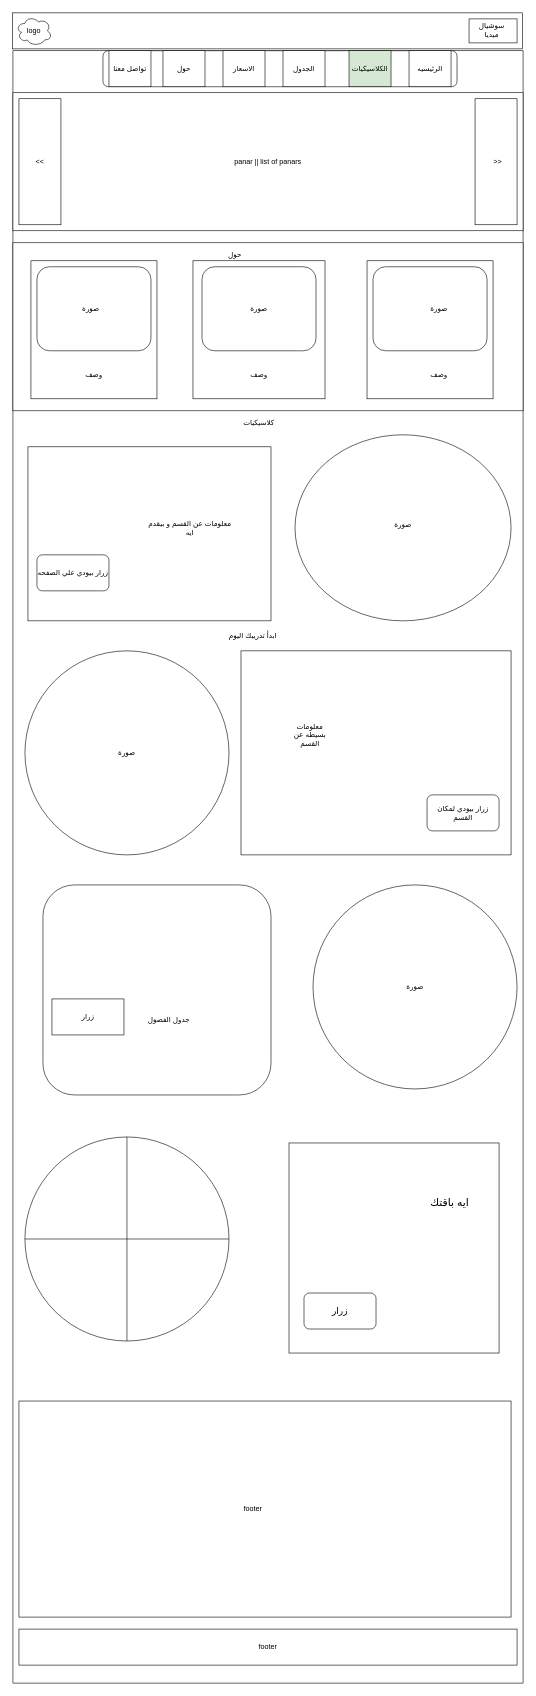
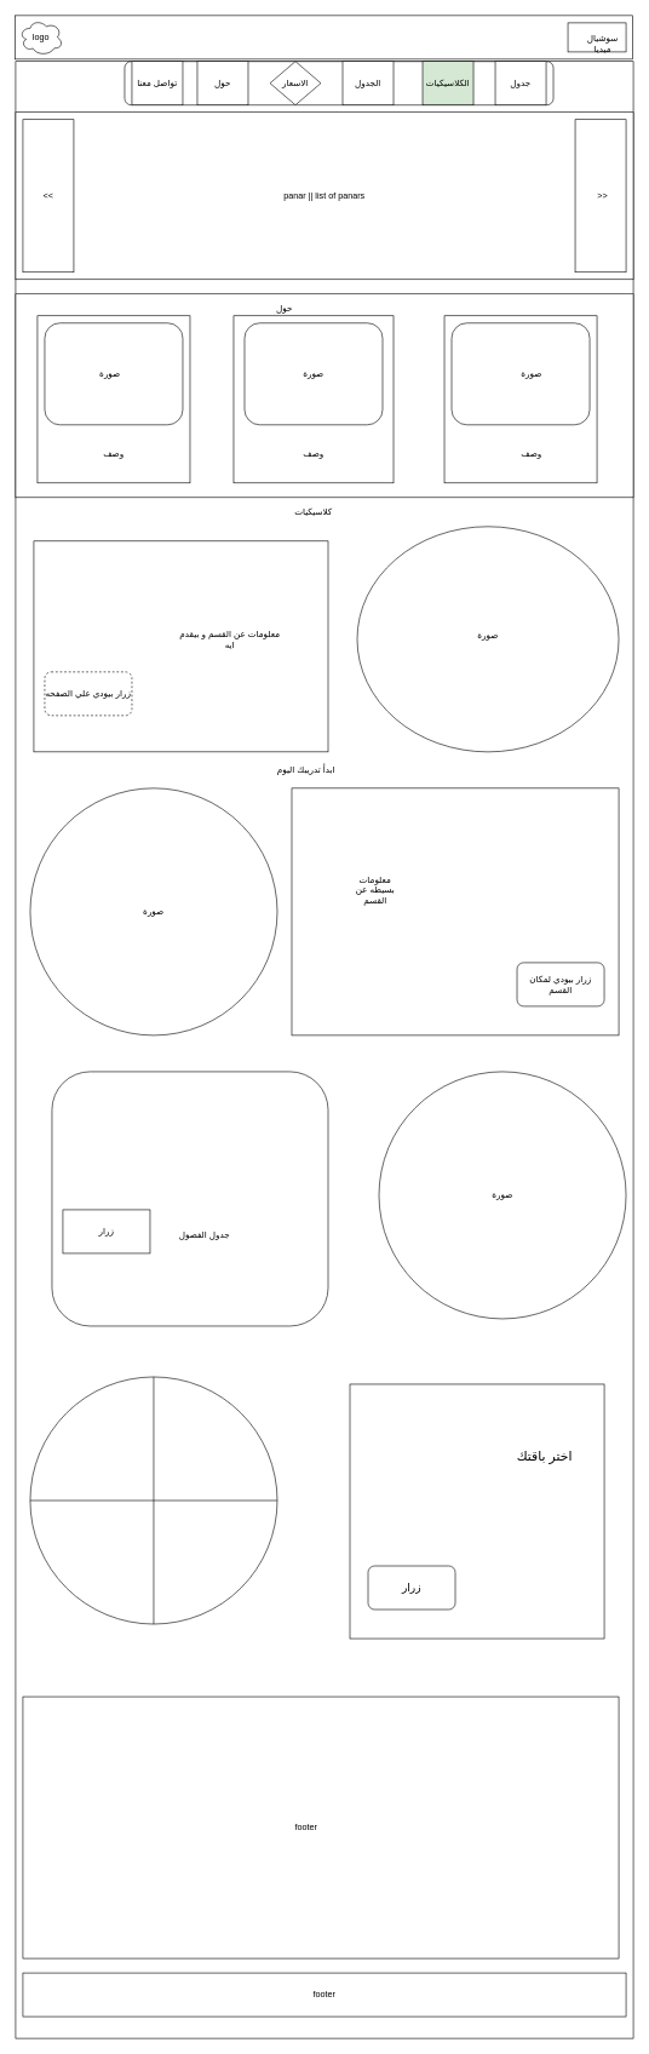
- <mxCell id="36" value="سوشيال ميديا" style="text;html=1;strokeColor=none;fillColor=none;align=center;verticalAlign=middle;whiteSpace=wrap;rounded=0;" parent="1" vertex="1"><mxGeometry x="789" y="41" width="60" height="17" as="geometry" /></mxCell>
+ <mxCell id="36" value="سوشيال ميديا" style="text;html=1;strokeColor=none;fillColor=none;align=center;verticalAlign=middle;whiteSpace=wrap;rounded=0;" parent="1" vertex="1"><mxGeometry x="799" y="51" width="60" height="17" as="geometry" /></mxCell>
- <mxCell id="8" value="الاسعار" style="rounded=0;whiteSpace=wrap;html=1;" parent="1" vertex="1"><mxGeometry x="371" y="84" width="70" height="60" as="geometry" /></mxCell>
+ <mxCell id="8" value="الاسعار" style="rhombus;whiteSpace=wrap;html=1;" parent="1" vertex="1"><mxGeometry x="371" y="84" width="70" height="60" as="geometry" /></mxCell>
- <mxCell id="9" value="الرئيسيه" style="rounded=0;whiteSpace=wrap;html=1;" parent="1" vertex="1"><mxGeometry x="681" y="84" width="70" height="60" as="geometry" /></mxCell>
+ <mxCell id="9" value="جدول" style="rounded=0;whiteSpace=wrap;html=1;" parent="1" vertex="1"><mxGeometry x="681" y="84" width="70" height="60" as="geometry" /></mxCell>
- <mxCell id="38" value="زرار بيودي علي الصفحه" style="rounded=1;whiteSpace=wrap;html=1;" parent="1" vertex="1"><mxGeometry x="61" y="924" width="120" height="60" as="geometry" /></mxCell>
+ <mxCell id="38" value="زرار بيودي علي الصفحه" style="rounded=1;whiteSpace=wrap;html=1;dashed=1;" parent="1" vertex="1"><mxGeometry x="61" y="924" width="120" height="60" as="geometry" /></mxCell>
- <mxCell id="52" value="&lt;font style=&quot;font-size: 18px&quot;&gt;ايه باقتك&lt;/font&gt;" style="text;html=1;strokeColor=none;fillColor=none;align=center;verticalAlign=middle;whiteSpace=wrap;rounded=0;" parent="1" vertex="1"><mxGeometry x="689" y="1954" width="120" height="100" as="geometry" /></mxCell>
+ <mxCell id="52" value="&lt;font style=&quot;font-size: 18px&quot;&gt;اختر باقتك&lt;/font&gt;" style="text;html=1;strokeColor=none;fillColor=none;align=center;verticalAlign=middle;whiteSpace=wrap;rounded=0;" parent="1" vertex="1"><mxGeometry x="689" y="1954" width="120" height="100" as="geometry" /></mxCell>
